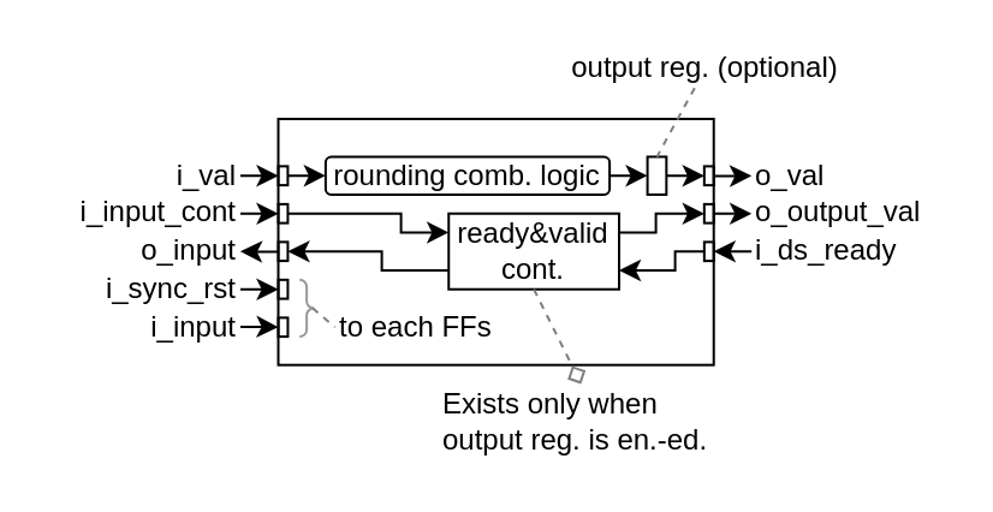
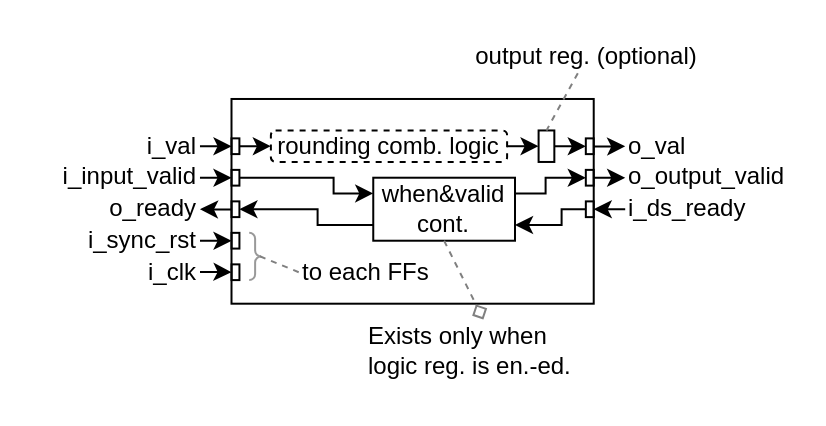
- <mxCell id="6" value="rounding comb. logic" style="rounded=1;whiteSpace=wrap;html=1;fillColor=none;recursiveResize=0;container=1;collapsible=0;" vertex="1" parent="2"><mxGeometry x="19.69" y="15.74" width="118.11" height="15.75" as="geometry" /></mxCell>
+ <mxCell id="6" value="rounding comb. logic" style="rounded=1;whiteSpace=wrap;html=1;fillColor=none;recursiveResize=0;container=1;collapsible=0;dashed=1;" vertex="1" parent="2"><mxGeometry x="19.69" y="15.74" width="118.11" height="15.75" as="geometry" /></mxCell>
- <mxCell id="33" value="i_input_cont" style="text;html=1;strokeColor=none;fillColor=none;align=right;verticalAlign=middle;whiteSpace=wrap;rounded=0;" vertex="1" parent="1"><mxGeometry x="20.749" y="80.498" width="78.743" height="15.744" as="geometry" /></mxCell>
+ <mxCell id="33" value="i_input_valid" style="text;html=1;strokeColor=none;fillColor=none;align=right;verticalAlign=middle;whiteSpace=wrap;rounded=0;" vertex="1" parent="1"><mxGeometry x="20.749" y="80.498" width="78.743" height="15.744" as="geometry" /></mxCell>
- <mxCell id="39" value="o_output_val" style="text;html=1;strokeColor=none;fillColor=none;align=left;verticalAlign=middle;whiteSpace=wrap;rounded=0;" vertex="1" parent="1"><mxGeometry x="312.096" y="80.495" width="78.743" height="15.744" as="geometry" /></mxCell>
+ <mxCell id="39" value="o_output_valid" style="text;html=1;strokeColor=none;fillColor=none;align=left;verticalAlign=middle;whiteSpace=wrap;rounded=0;" vertex="1" parent="1"><mxGeometry x="312.096" y="80.495" width="78.743" height="15.744" as="geometry" /></mxCell>
- <mxCell id="31" value="o_input" style="text;html=1;strokeColor=none;fillColor=none;align=right;verticalAlign=middle;whiteSpace=wrap;rounded=0;" vertex="1" parent="1"><mxGeometry x="20.752" y="96.241" width="78.743" height="15.744" as="geometry" /></mxCell>
+ <mxCell id="31" value="o_ready" style="text;html=1;strokeColor=none;fillColor=none;align=right;verticalAlign=middle;whiteSpace=wrap;rounded=0;" vertex="1" parent="1"><mxGeometry x="20.752" y="96.241" width="78.743" height="15.744" as="geometry" /></mxCell>
- <mxCell id="20" value="ready&amp;amp;valid cont." style="rounded=0;whiteSpace=wrap;html=1;fillColor=none;" vertex="1" parent="2"><mxGeometry x="70.88" y="39.37" width="70.866" height="31.496" as="geometry" /></mxCell>
+ <mxCell id="20" value="when&amp;amp;valid cont." style="rounded=0;whiteSpace=wrap;html=1;fillColor=none;" vertex="1" parent="2"><mxGeometry x="70.88" y="39.37" width="70.866" height="31.496" as="geometry" /></mxCell>
- <mxCell id="23" value="to each FFs" style="text;html=1;strokeColor=none;fillColor=none;align=left;verticalAlign=middle;whiteSpace=wrap;rounded=0;" vertex="1" parent="1"><mxGeometry x="138.861" y="127.73" width="70.869" height="15.744" as="geometry" /></mxCell>
+ <mxCell id="23" value="to each FFs" style="text;html=1;strokeColor=none;fillColor=none;align=left;verticalAlign=middle;whiteSpace=wrap;rounded=0;" vertex="1" parent="1"><mxGeometry x="148.861" y="127.73" width="70.869" height="15.744" as="geometry" /></mxCell>
- <mxCell id="28" value="i_input" style="text;html=1;strokeColor=none;fillColor=none;align=right;verticalAlign=middle;whiteSpace=wrap;rounded=0;" vertex="1" parent="1"><mxGeometry x="20.758" y="127.727" width="78.743" height="15.744" as="geometry" /></mxCell>
+ <mxCell id="28" value="i_clk" style="text;html=1;strokeColor=none;fillColor=none;align=right;verticalAlign=middle;whiteSpace=wrap;rounded=0;" vertex="1" parent="1"><mxGeometry x="20.758" y="127.727" width="78.743" height="15.744" as="geometry" /></mxCell>
- <mxCell id="43" value="Exists only when output reg. is en.-ed." style="text;html=1;strokeColor=none;fillColor=none;align=left;verticalAlign=middle;whiteSpace=wrap;rounded=0;" vertex="1" parent="1"><mxGeometry x="182.158" y="159.227" width="118.113" height="31.492" as="geometry" /></mxCell>
+ <mxCell id="43" value="Exists only when logic reg. is en.-ed." style="text;html=1;strokeColor=none;fillColor=none;align=left;verticalAlign=middle;whiteSpace=wrap;rounded=0;" vertex="1" parent="1"><mxGeometry x="182.158" y="159.227" width="118.113" height="31.492" as="geometry" /></mxCell>
